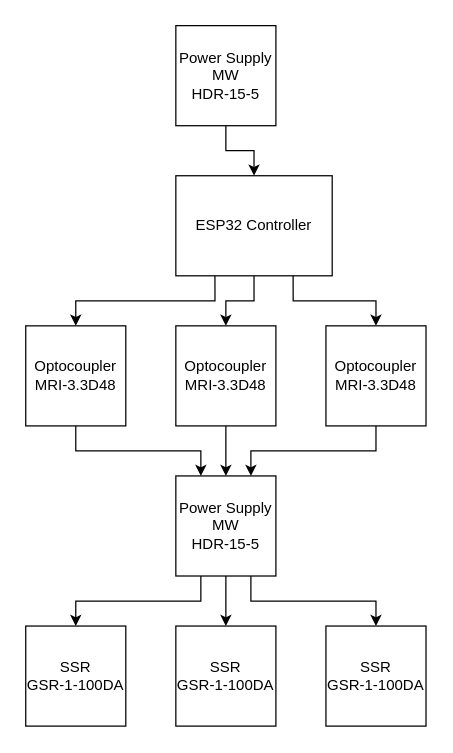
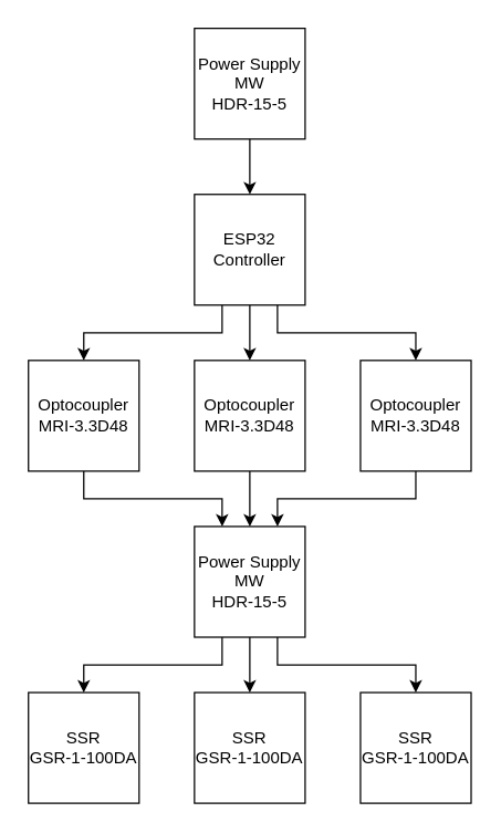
- <mxCell id="11" value="ESP32 Controller" style="whiteSpace=wrap;html=1;aspect=fixed;" vertex="1" parent="1"><mxGeometry x="140" y="140" width="125" height="80" as="geometry" /></mxCell>
+ <mxCell id="11" value="ESP32 Controller" style="whiteSpace=wrap;html=1;aspect=fixed;" vertex="1" parent="1"><mxGeometry x="140" y="140" width="80" height="80" as="geometry" /></mxCell>
